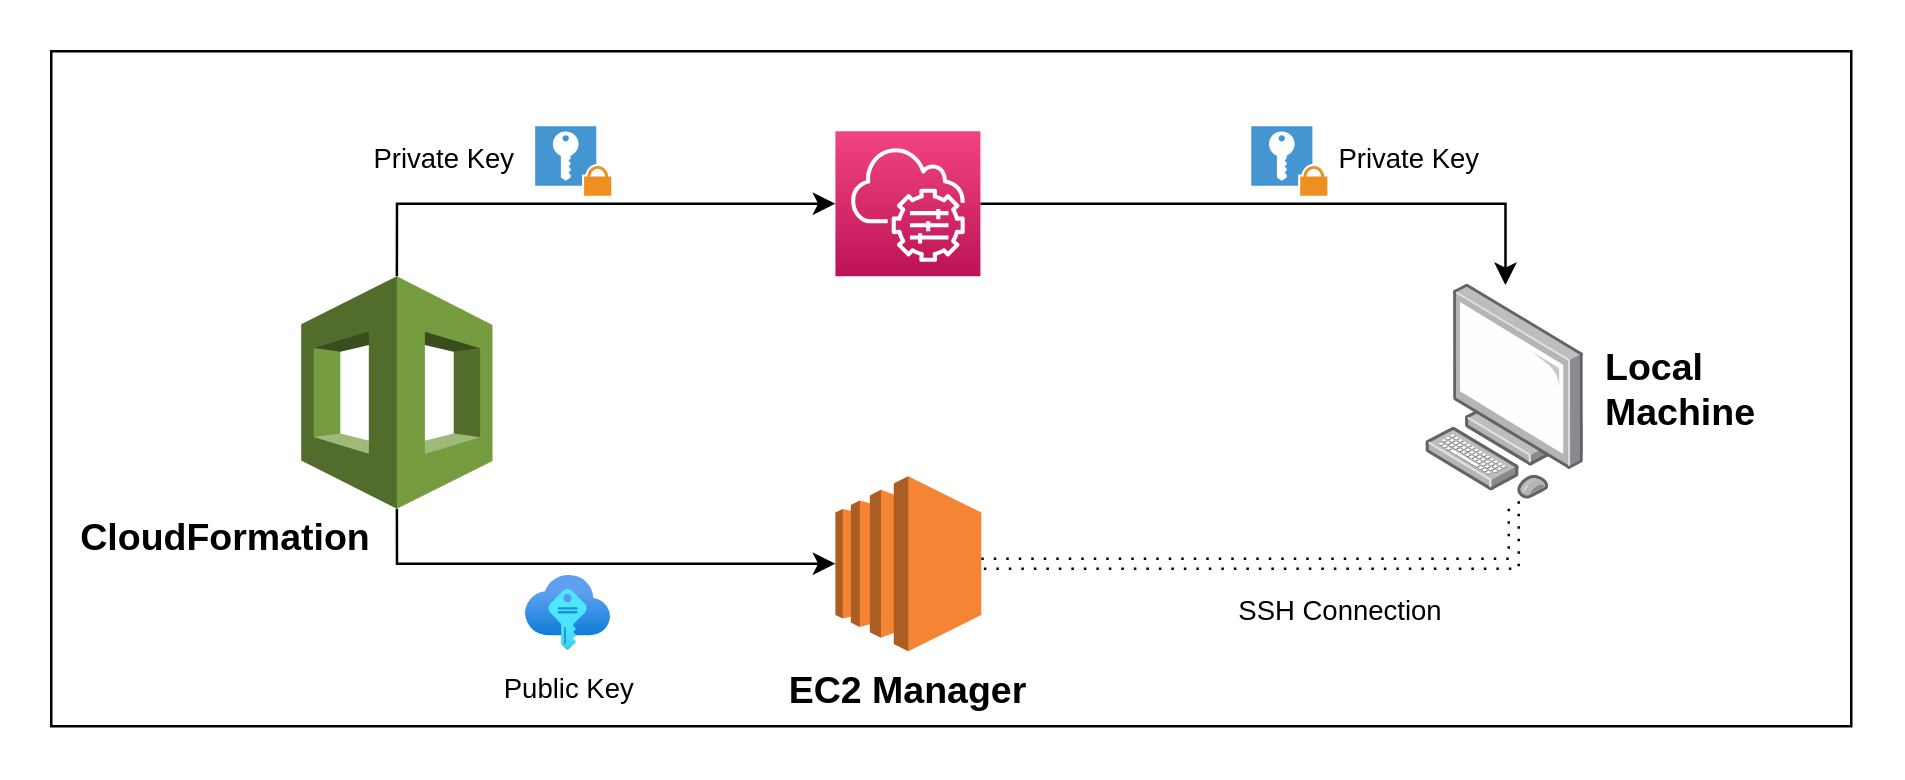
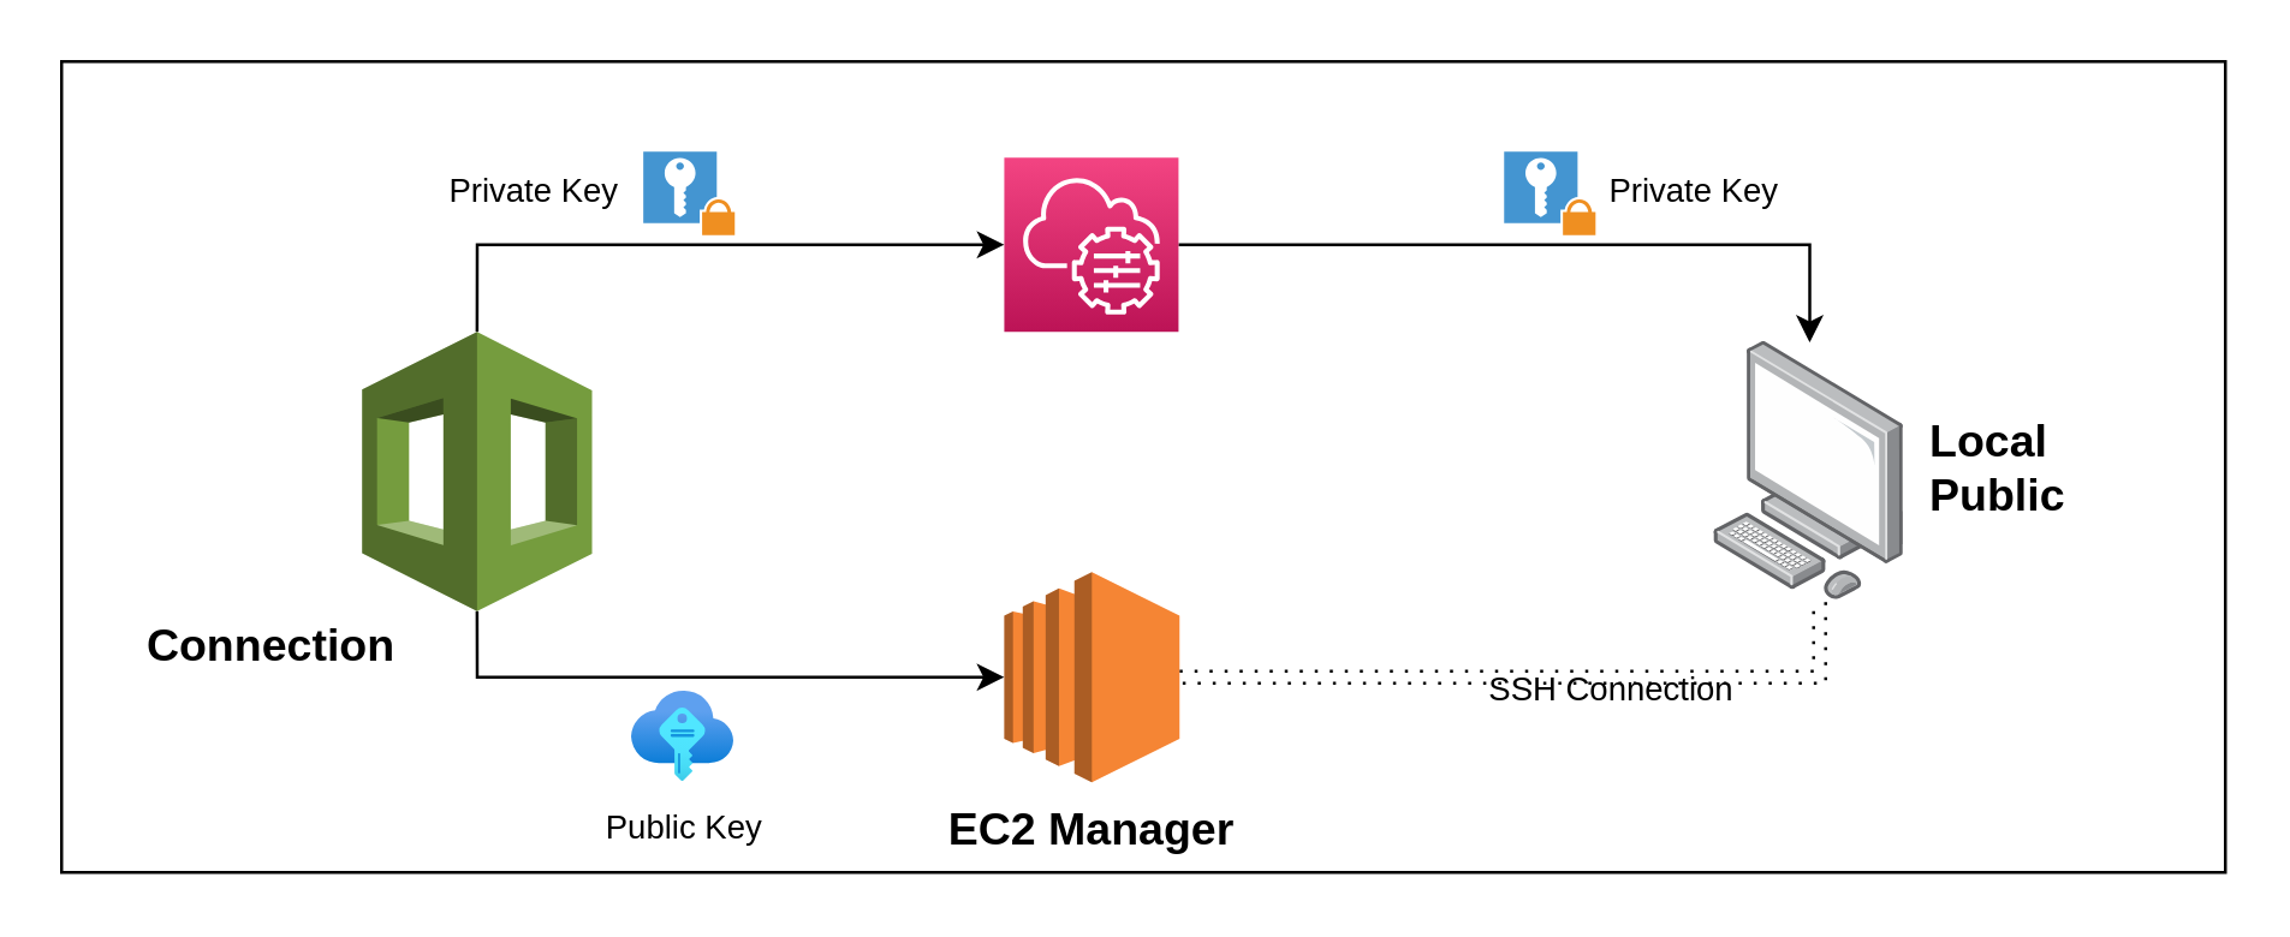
- <mxCell id="16" value="Local&lt;br&gt;Machine" style="text;html=1;strokeColor=none;fillColor=none;align=left;verticalAlign=middle;whiteSpace=wrap;rounded=0;fontStyle=1;fontSize=15;" vertex="1" parent="1"><mxGeometry x="640" y="135" width="70" height="40" as="geometry" /></mxCell>
+ <mxCell id="16" value="Local&lt;br&gt;Public" style="text;html=1;strokeColor=none;fillColor=none;align=left;verticalAlign=middle;whiteSpace=wrap;rounded=0;fontStyle=1;fontSize=15;" vertex="1" parent="1"><mxGeometry x="640" y="135" width="70" height="40" as="geometry" /></mxCell>
- <mxCell id="14" value="CloudFormation" style="text;html=1;strokeColor=none;fillColor=none;align=center;verticalAlign=middle;whiteSpace=wrap;rounded=0;fontStyle=1;fontSize=15;" vertex="1" parent="1"><mxGeometry x="40" y="199.45" width="100" height="30" as="geometry" /></mxCell>
+ <mxCell id="14" value="Connection" style="text;html=1;strokeColor=none;fillColor=none;align=center;verticalAlign=middle;whiteSpace=wrap;rounded=0;fontStyle=1;fontSize=15;" vertex="1" parent="1"><mxGeometry x="40" y="199.45" width="100" height="30" as="geometry" /></mxCell>
- <mxCell id="20" value="SSH Connection" style="text;html=1;strokeColor=none;fillColor=none;align=center;verticalAlign=middle;whiteSpace=wrap;rounded=0;fontStyle=0;fontSize=11;" vertex="1" parent="1"><mxGeometry x="481.96" y="229.45" width="108.04" height="30" as="geometry" /></mxCell>
+ <mxCell id="20" value="SSH Connection" style="text;html=1;strokeColor=none;fillColor=none;align=center;verticalAlign=middle;whiteSpace=wrap;rounded=0;fontStyle=0;fontSize=11;" vertex="1" parent="1"><mxGeometry x="481.96" y="214.45" width="108.04" height="30" as="geometry" /></mxCell>
